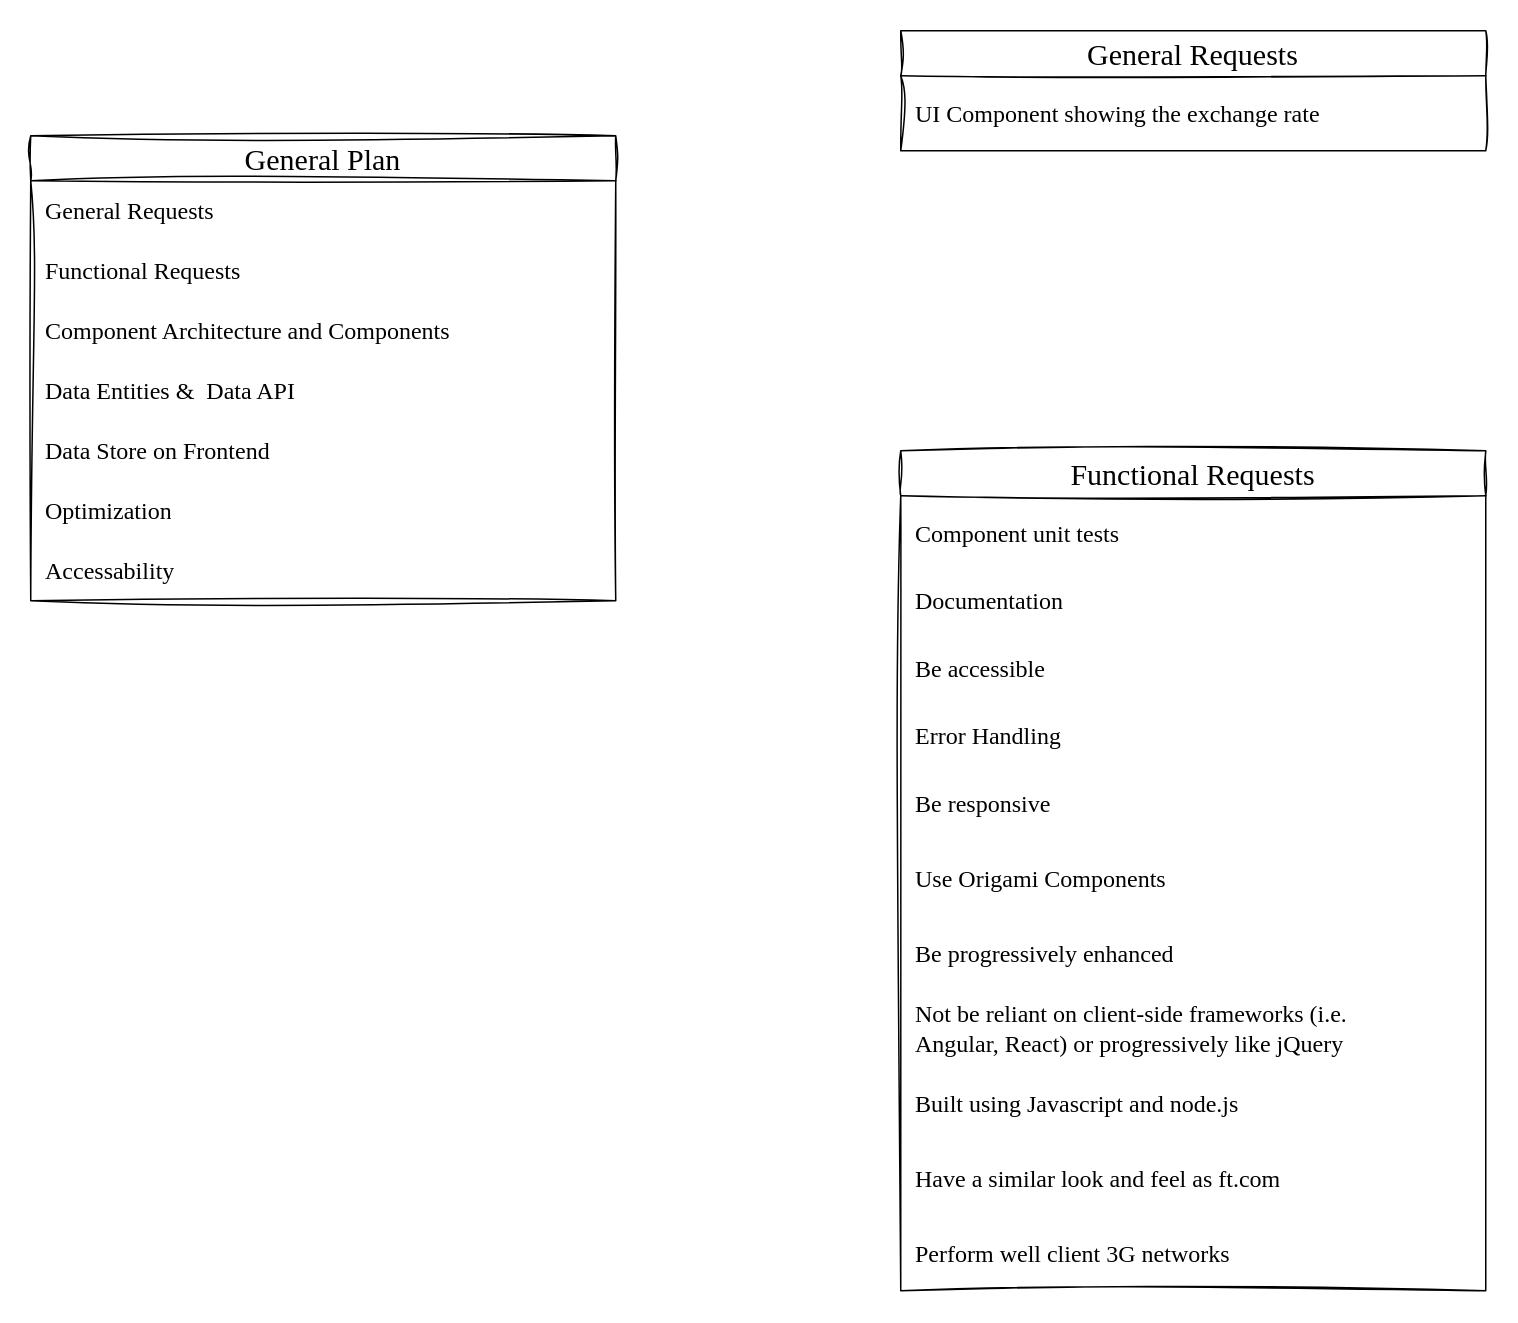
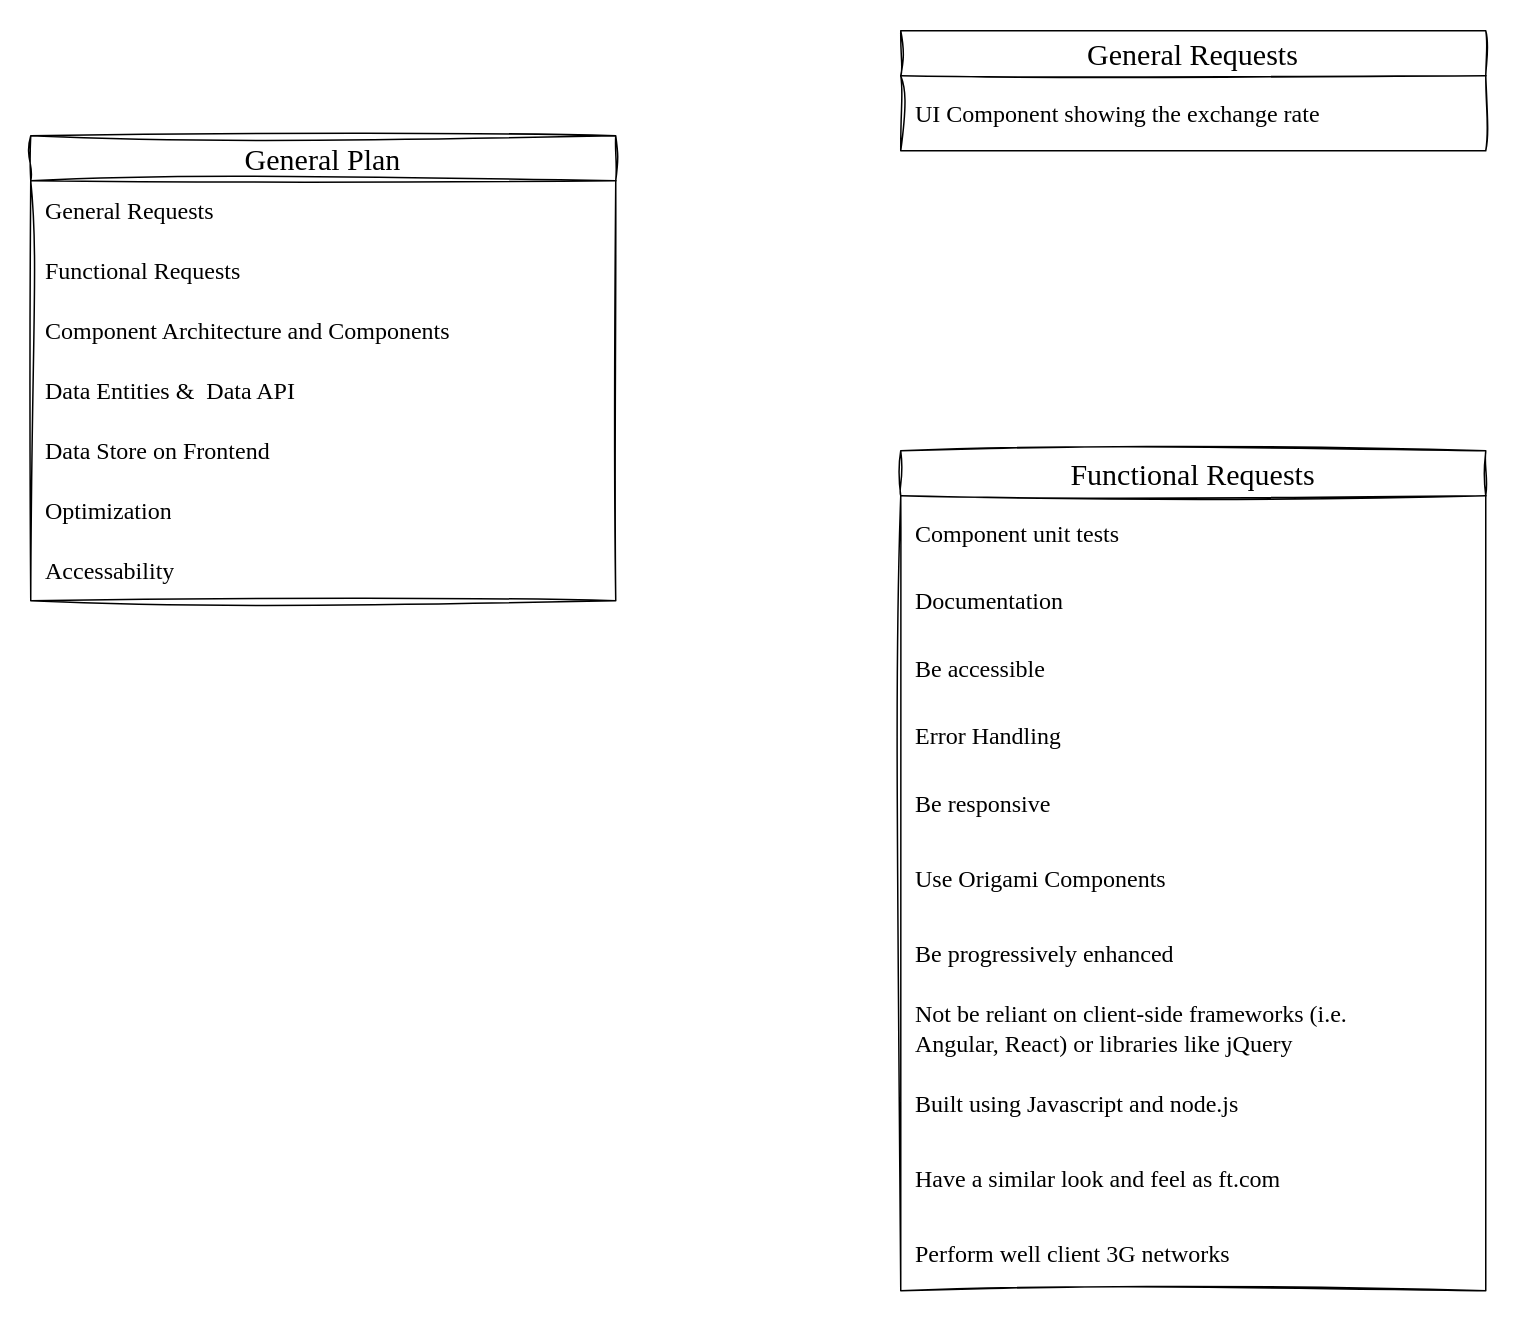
- <mxCell id="20" value="&amp;nbsp;Not be reliant on client-side frameworks (i.e.&amp;nbsp; &lt;br&gt;&amp;nbsp;Angular, React) or progressively like jQuery" style="text;strokeColor=none;fillColor=none;align=left;verticalAlign=middle;spacingLeft=4;spacingRight=4;overflow=hidden;points=[[0,0.5],[1,0.5]];portConstraint=eastwest;rotatable=0;whiteSpace=wrap;html=1;fontSize=16;sketch=1;hachureGap=4;jiggle=2;curveFitting=1;fontFamily=Architects Daughter;fontSource=https%3A%2F%2Ffonts.googleapis.com%2Fcss%3Ffamily%3DArchitects%2BDaughter;" parent="12" vertex="1"><mxGeometry y="360" width="390" height="50" as="geometry" /></mxCell>
+ <mxCell id="20" value="&amp;nbsp;Not be reliant on client-side frameworks (i.e.&amp;nbsp; &lt;br&gt;&amp;nbsp;Angular, React) or libraries like jQuery" style="text;strokeColor=none;fillColor=none;align=left;verticalAlign=middle;spacingLeft=4;spacingRight=4;overflow=hidden;points=[[0,0.5],[1,0.5]];portConstraint=eastwest;rotatable=0;whiteSpace=wrap;html=1;fontSize=16;sketch=1;hachureGap=4;jiggle=2;curveFitting=1;fontFamily=Architects Daughter;fontSource=https%3A%2F%2Ffonts.googleapis.com%2Fcss%3Ffamily%3DArchitects%2BDaughter;" parent="12" vertex="1"><mxGeometry y="360" width="390" height="50" as="geometry" /></mxCell>
